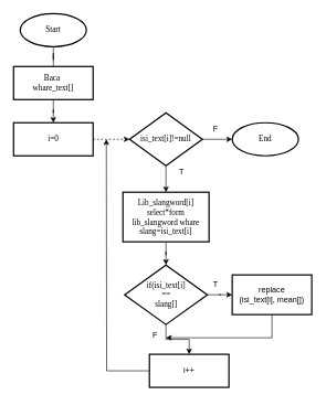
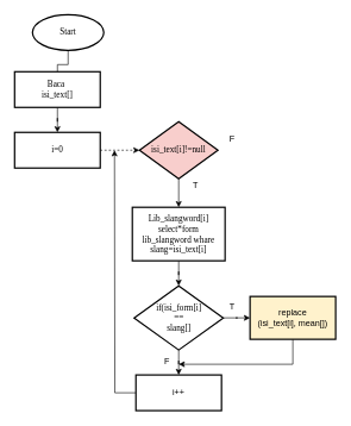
- <mxCell id="3" value="&lt;font face=&quot;Times New Roman&quot;&gt;Start&lt;/font&gt;" style="strokeWidth=2;html=1;shape=mxgraph.flowchart.start_1;whiteSpace=wrap;" parent="1" vertex="1"><mxGeometry x="30" y="20" width="100" height="50" as="geometry" /></mxCell>
+ <mxCell id="3" value="&lt;font face=&quot;Times New Roman&quot;&gt;Start&lt;/font&gt;" style="strokeWidth=2;html=1;shape=mxgraph.flowchart.start_1;whiteSpace=wrap;" parent="1" vertex="1"><mxGeometry x="45" y="20" width="100" height="50" as="geometry" /></mxCell>
- <mxCell id="6" value="&lt;font face=&quot;Times New Roman&quot;&gt;Baca&amp;nbsp;&lt;br&gt;whare_text[]&lt;/font&gt;" style="whiteSpace=wrap;html=1;strokeWidth=2;" parent="1" vertex="1"><mxGeometry x="20" y="100" width="120" height="50" as="geometry" /></mxCell>
+ <mxCell id="6" value="&lt;font face=&quot;Times New Roman&quot;&gt;Baca&amp;nbsp;&lt;br&gt;isi_text[]&lt;/font&gt;" style="whiteSpace=wrap;html=1;strokeWidth=2;" parent="1" vertex="1"><mxGeometry x="20" y="100" width="120" height="50" as="geometry" /></mxCell>
- <mxCell id="11" value="&lt;font face=&quot;Times New Roman&quot;&gt;isi_text[i]!=null&lt;/font&gt;" style="rhombus;whiteSpace=wrap;html=1;strokeWidth=2;" parent="1" vertex="1"><mxGeometry x="195" y="170" width="110" height="80" as="geometry" /></mxCell>
+ <mxCell id="11" value="&lt;font face=&quot;Times New Roman&quot;&gt;isi_text[i]!=null&lt;/font&gt;" style="rhombus;whiteSpace=wrap;html=1;strokeWidth=2;fillColor=#f8cecc;" parent="1" vertex="1"><mxGeometry x="195" y="170" width="110" height="80" as="geometry" /></mxCell>
- <mxCell id="10" style="edgeStyle=orthogonalEdgeStyle;rounded=0;orthogonalLoop=1;jettySize=auto;html=1;exitX=1;exitY=0.5;exitDx=0;exitDy=0;entryX=0;entryY=0.5;entryDx=0;entryDy=0;entryPerimeter=0;" parent="1" source="11" target="4" edge="1"><mxGeometry relative="1" as="geometry" /></mxCell>
- <mxCell id="4" value="&lt;font face=&quot;Times New Roman&quot;&gt;End&lt;/font&gt;" style="strokeWidth=2;html=1;shape=mxgraph.flowchart.start_1;whiteSpace=wrap;" parent="1" vertex="1"><mxGeometry x="350" y="185" width="100" height="50" as="geometry" /></mxCell>
- <mxCell id="18" value="&lt;font face=&quot;Times New Roman&quot;&gt;if(isi_text[i]&lt;br&gt;==&lt;br&gt;slang[]&lt;/font&gt;" style="rhombus;whiteSpace=wrap;html=1;strokeWidth=2;" parent="1" vertex="1"><mxGeometry x="187.5" y="400" width="125" height="90" as="geometry" /></mxCell>
+ <mxCell id="18" value="&lt;font face=&quot;Times New Roman&quot;&gt;if(isi_form[i]&lt;br&gt;==&lt;br&gt;slang[]&lt;/font&gt;" style="rhombus;whiteSpace=wrap;html=1;strokeWidth=2;" parent="1" vertex="1"><mxGeometry x="187.5" y="400" width="125" height="90" as="geometry" /></mxCell>
- <mxCell id="20" value="replace&lt;br&gt;(isi_text[i], mean[])" style="whiteSpace=wrap;html=1;strokeWidth=2;" parent="1" vertex="1"><mxGeometry x="350" y="415" width="120" height="60" as="geometry" /></mxCell>
+ <mxCell id="20" value="replace&lt;br&gt;(isi_text[i], mean[])" style="whiteSpace=wrap;html=1;strokeWidth=2;fillColor=#fff2cc;" parent="1" vertex="1"><mxGeometry x="350" y="415" width="120" height="60" as="geometry" /></mxCell>
- <mxCell id="15" value="i++" style="whiteSpace=wrap;html=1;strokeWidth=2;" parent="1" vertex="1"><mxGeometry x="225" y="535" width="120" height="50" as="geometry" /></mxCell>
+ <mxCell id="15" value="i++" style="whiteSpace=wrap;html=1;strokeWidth=2;" parent="1" vertex="1"><mxGeometry x="190" y="525" width="120" height="50" as="geometry" /></mxCell>
